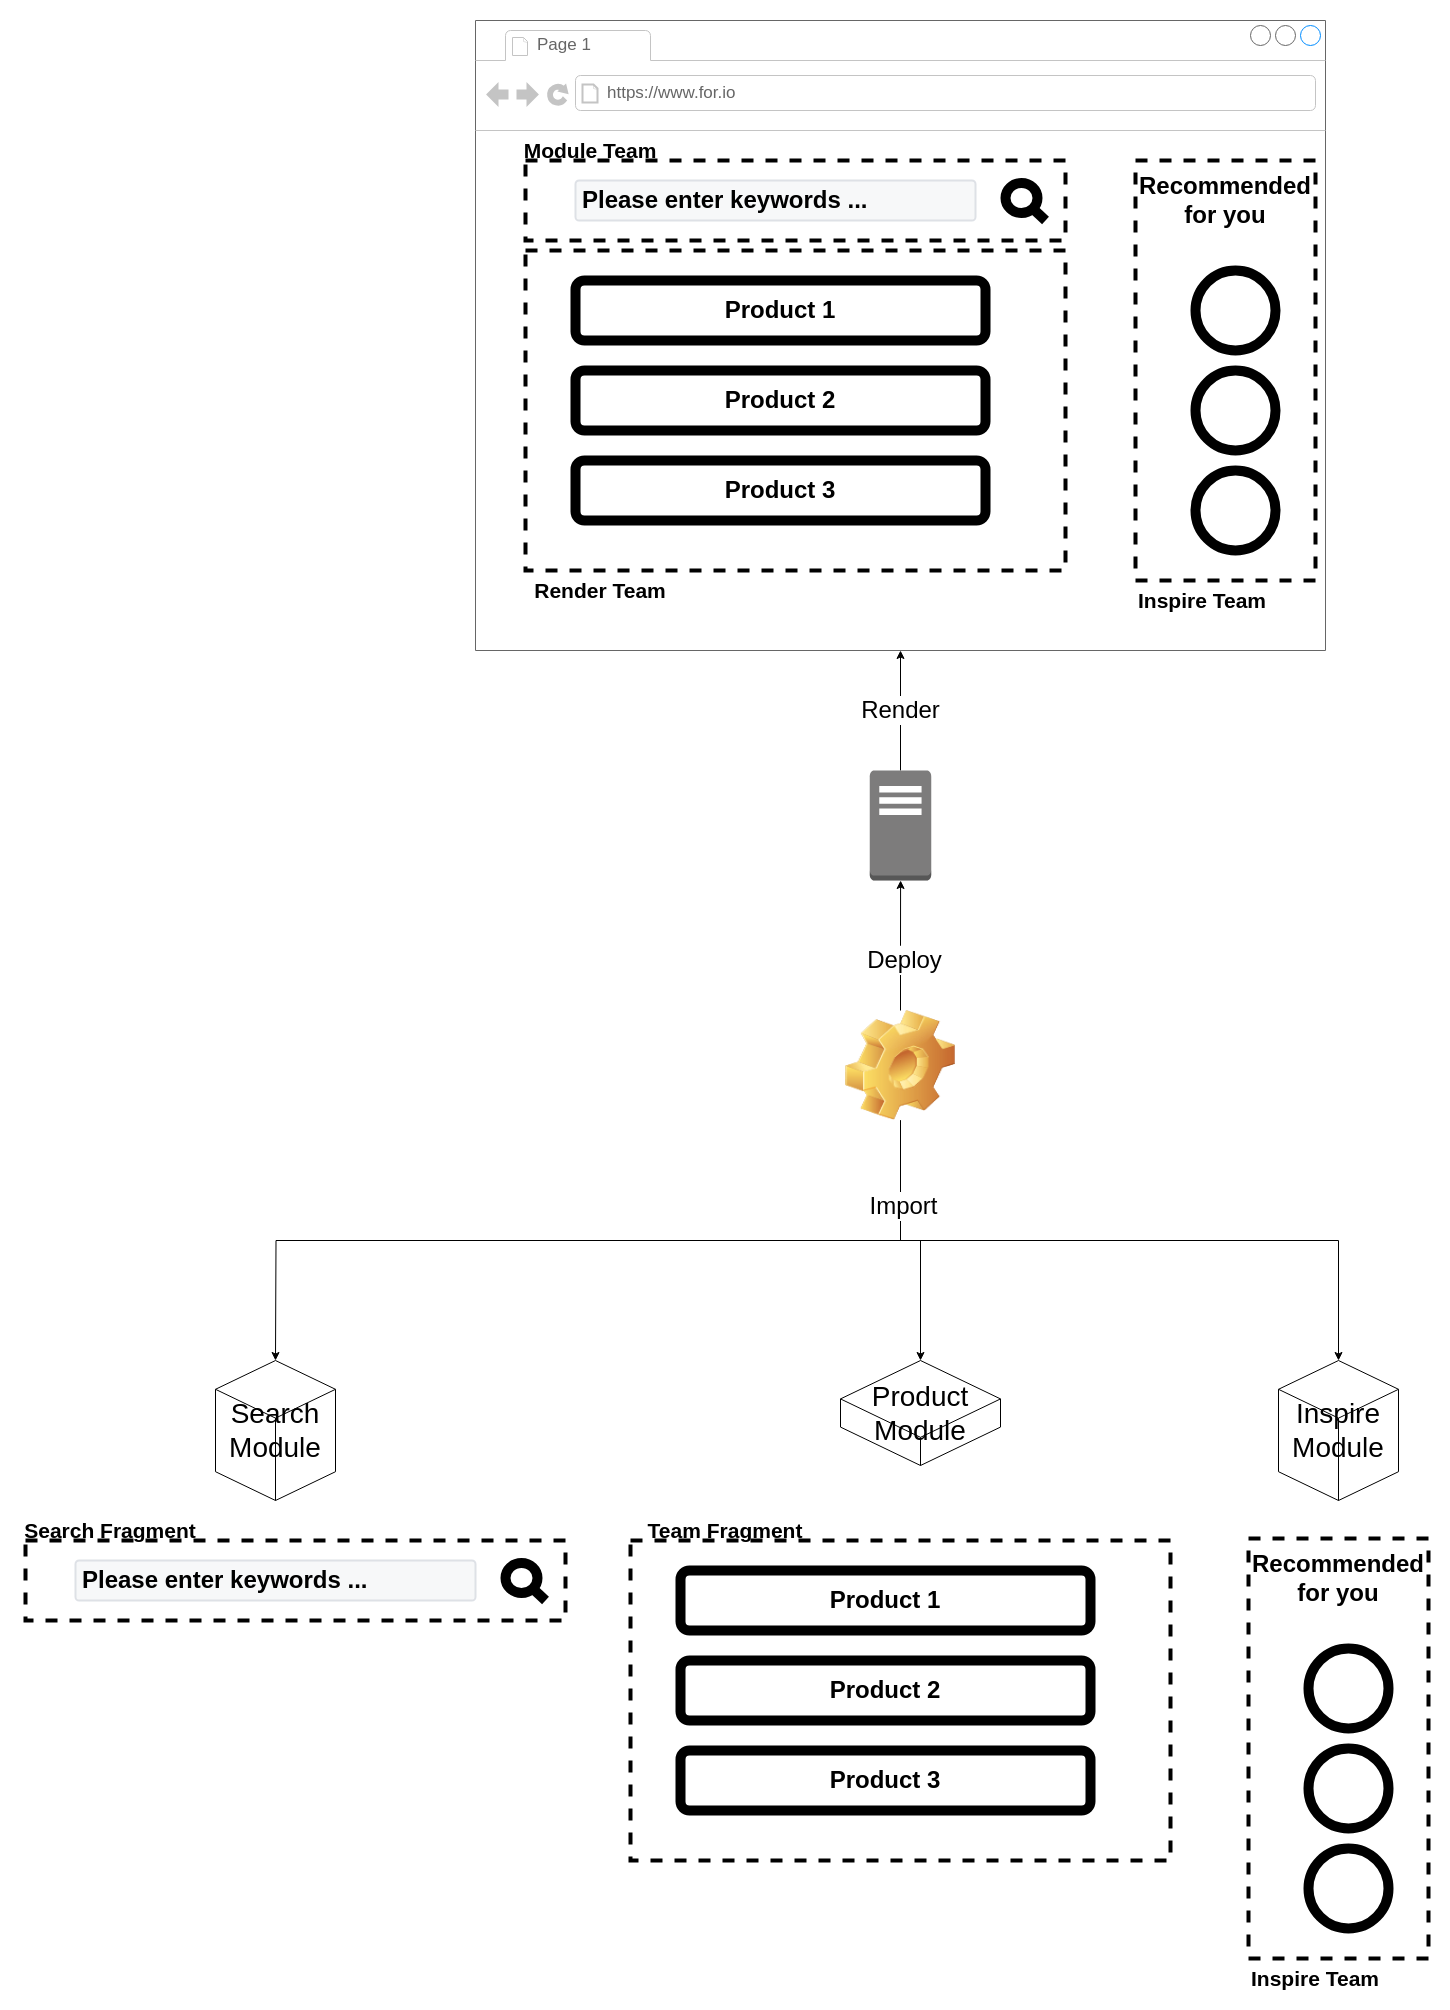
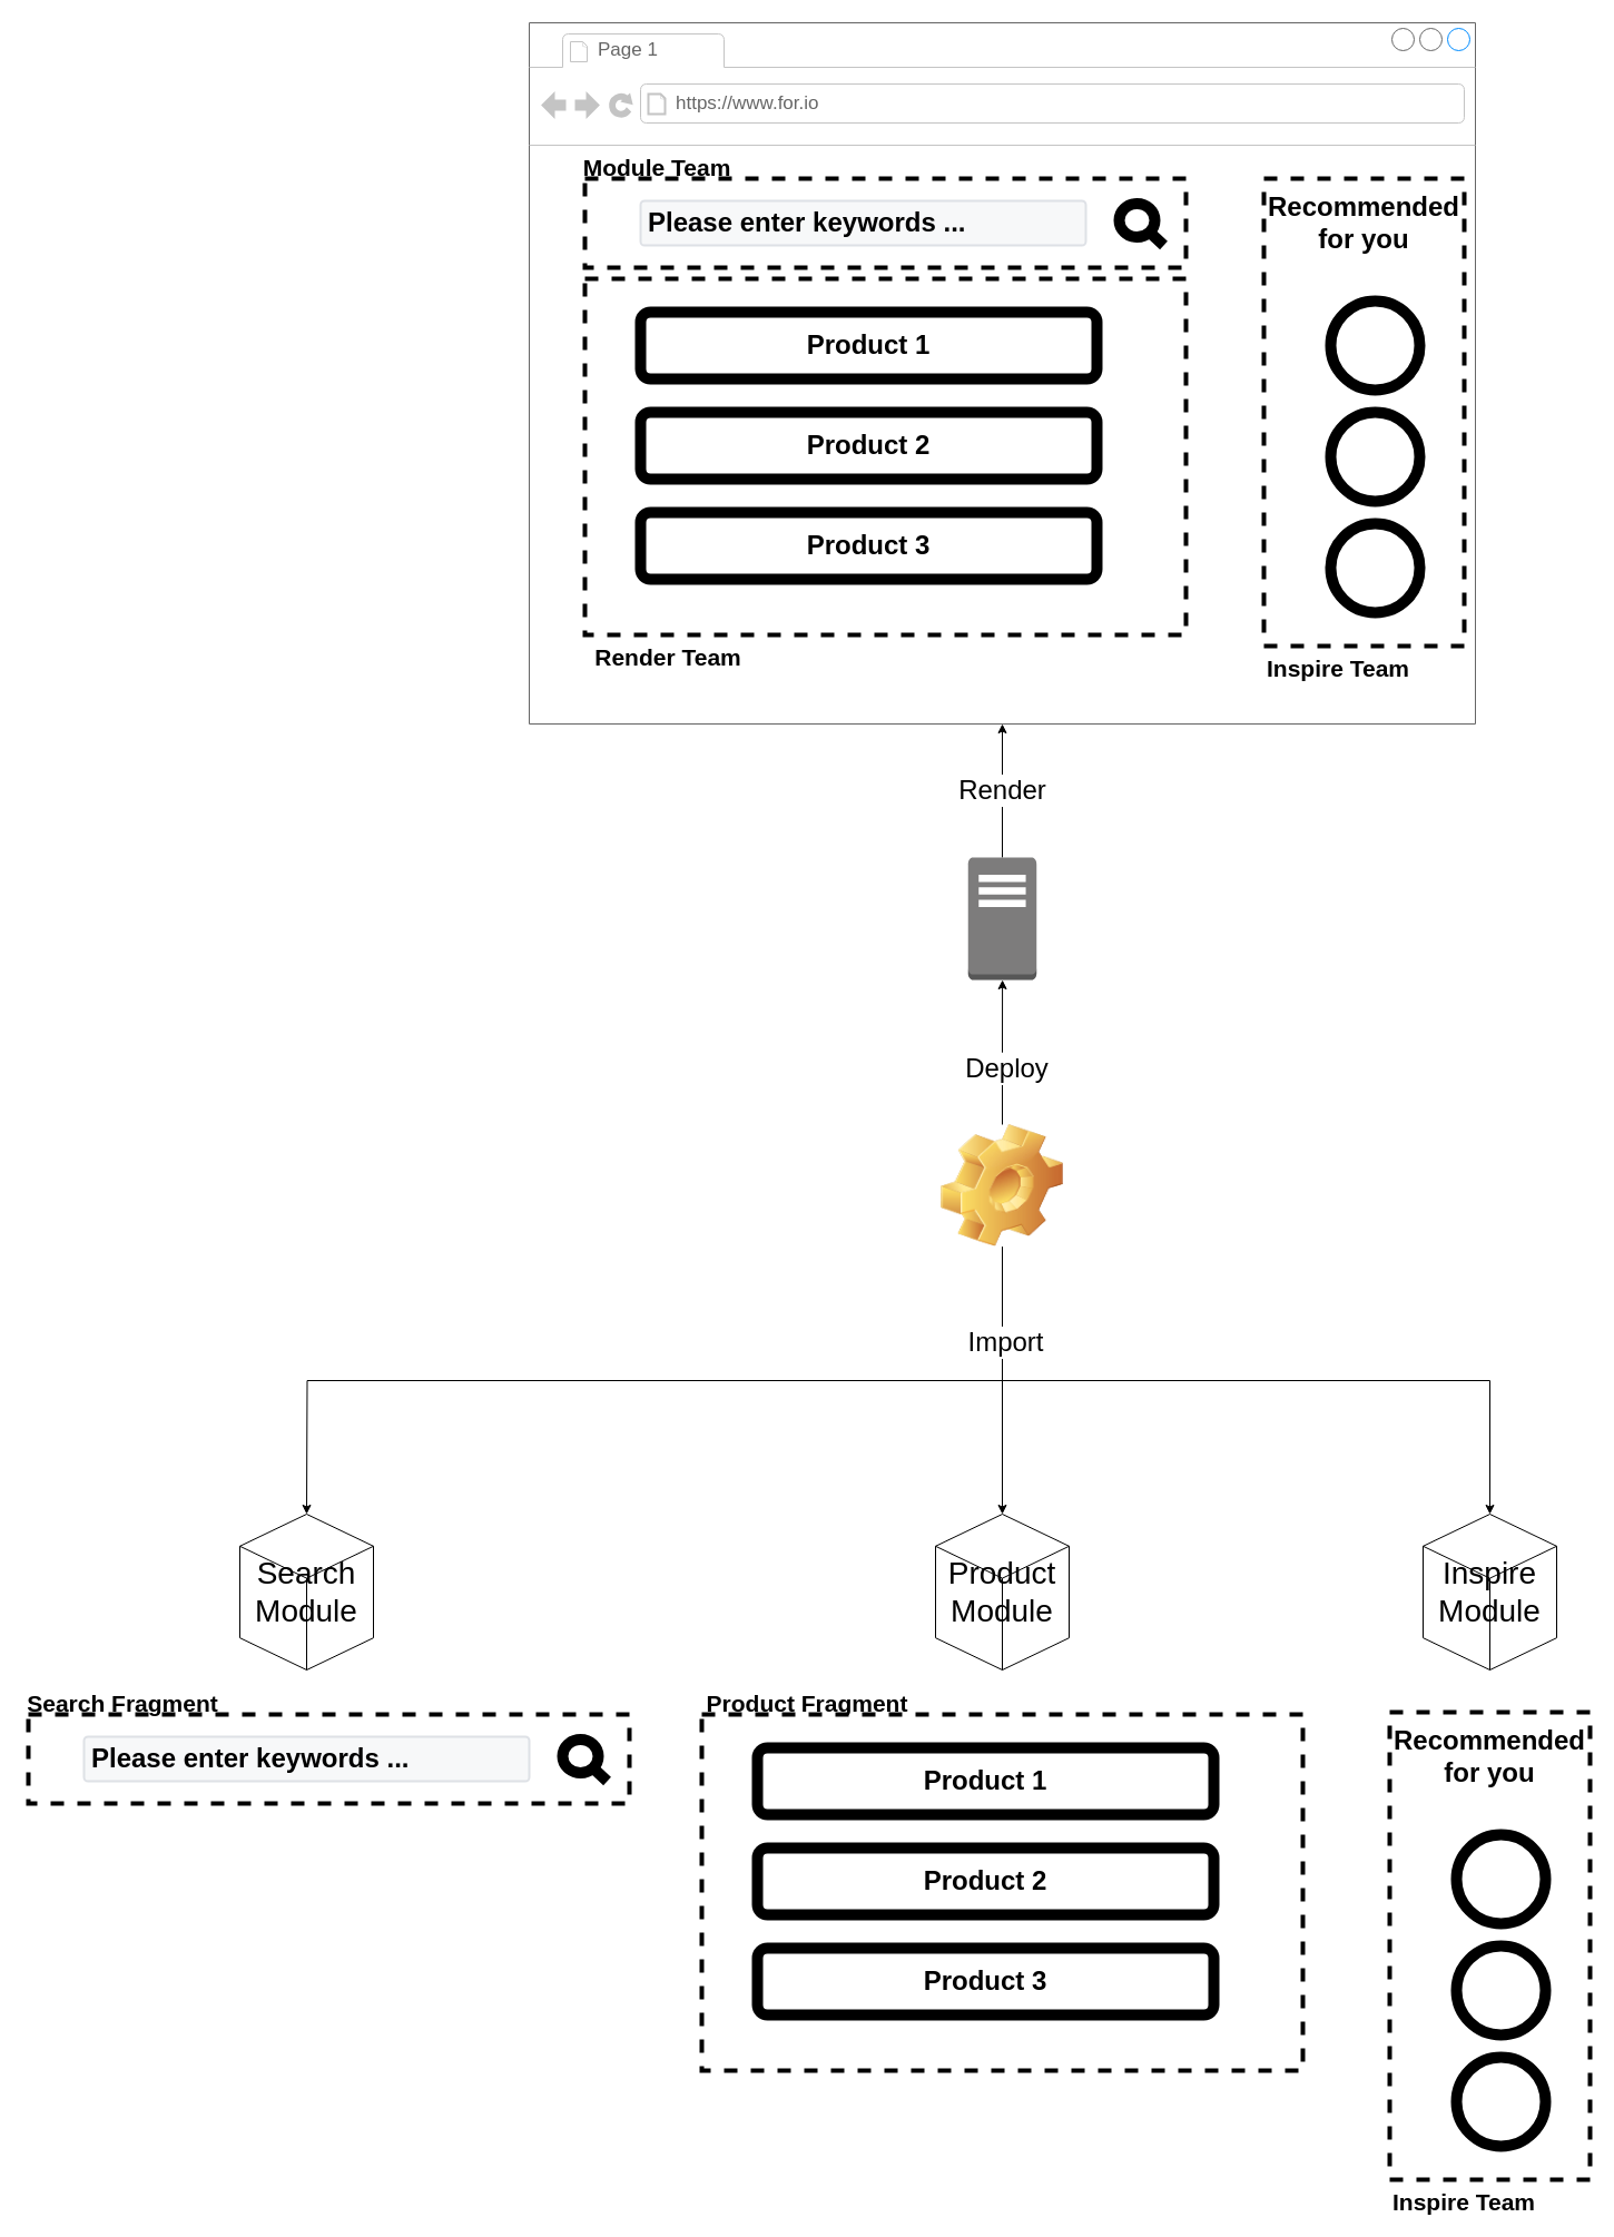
- <mxCell id="45" value="&lt;span style=&quot;font-size: 28px&quot;&gt;Product&lt;br&gt;Module&lt;/span&gt;" style="html=1;whiteSpace=wrap;shape=isoCube2;backgroundOutline=1;isoAngle=15;" vertex="1" parent="1"><mxGeometry x="840" y="1360" width="160" height="105" as="geometry" /></mxCell>
+ <mxCell id="45" value="&lt;span style=&quot;font-size: 28px&quot;&gt;Product&lt;br&gt;Module&lt;/span&gt;" style="html=1;whiteSpace=wrap;shape=isoCube2;backgroundOutline=1;isoAngle=15;" vertex="1" parent="1"><mxGeometry x="840" y="1360" width="120" height="140" as="geometry" /></mxCell>
- <mxCell id="35" value="&lt;b&gt;&lt;font style=&quot;font-size: 21px&quot;&gt;Team Fragment&lt;/font&gt;&lt;/b&gt;" style="text;html=1;strokeColor=none;fillColor=none;align=center;verticalAlign=middle;whiteSpace=wrap;rounded=0;dashed=1;" vertex="1" parent="1"><mxGeometry x="630" y="1520" width="190" height="20" as="geometry" /></mxCell>
+ <mxCell id="35" value="&lt;b&gt;&lt;font style=&quot;font-size: 21px&quot;&gt;Product Fragment&lt;/font&gt;&lt;/b&gt;" style="text;html=1;strokeColor=none;fillColor=none;align=center;verticalAlign=middle;whiteSpace=wrap;rounded=0;dashed=1;" vertex="1" parent="1"><mxGeometry x="630" y="1520" width="190" height="20" as="geometry" /></mxCell>
